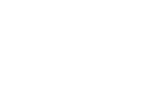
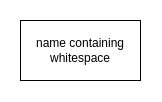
+ <mxCell id="2" value="name containing whitespace" style="rounded=0;whiteSpace=wrap;html=1;" vertex="1" parent="1"><mxGeometry x="20" y="20" width="120" height="60" as="geometry" /></mxCell>
